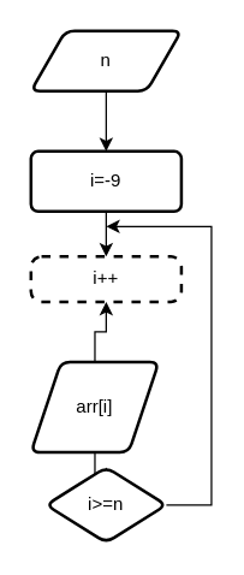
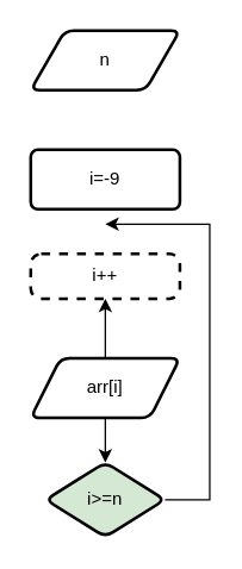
- <mxCell id="2" value="" style="edgeStyle=orthogonalEdgeStyle;rounded=0;orthogonalLoop=1;jettySize=auto;html=1;" edge="1" parent="1" source="3" target="5"><mxGeometry relative="1" as="geometry" /></mxCell>
- <mxCell id="4" value="" style="edgeStyle=orthogonalEdgeStyle;rounded=0;orthogonalLoop=1;jettySize=auto;html=1;" edge="1" parent="1" source="5" target="11"><mxGeometry relative="1" as="geometry" /></mxCell>
- <mxCell id="8" value="arr[i]" style="shape=parallelogram;perimeter=parallelogramPerimeter;whiteSpace=wrap;html=1;fixedSize=1;strokeWidth=2;rounded=1;arcSize=12;" vertex="1" parent="1"><mxGeometry x="20" y="240" width="85" height="60" as="geometry" /></mxCell>
+ <mxCell id="8" value="arr[i]" style="shape=parallelogram;perimeter=parallelogramPerimeter;whiteSpace=wrap;html=1;fixedSize=1;strokeWidth=2;rounded=1;arcSize=12;" vertex="1" parent="1"><mxGeometry x="20" y="240" width="100" height="40" as="geometry" /></mxCell>
- <mxCell id="10" value="i&amp;gt;=n" style="rhombus;whiteSpace=wrap;html=1;strokeWidth=2;rounded=1;arcSize=12;" vertex="1" parent="1"><mxGeometry x="30" y="310" width="80" height="50" as="geometry" /></mxCell>
+ <mxCell id="10" value="i&amp;gt;=n" style="rhombus;whiteSpace=wrap;html=1;strokeWidth=2;rounded=1;arcSize=12;fillColor=#d5e8d4;" vertex="1" parent="1"><mxGeometry x="30" y="310" width="80" height="50" as="geometry" /></mxCell>
